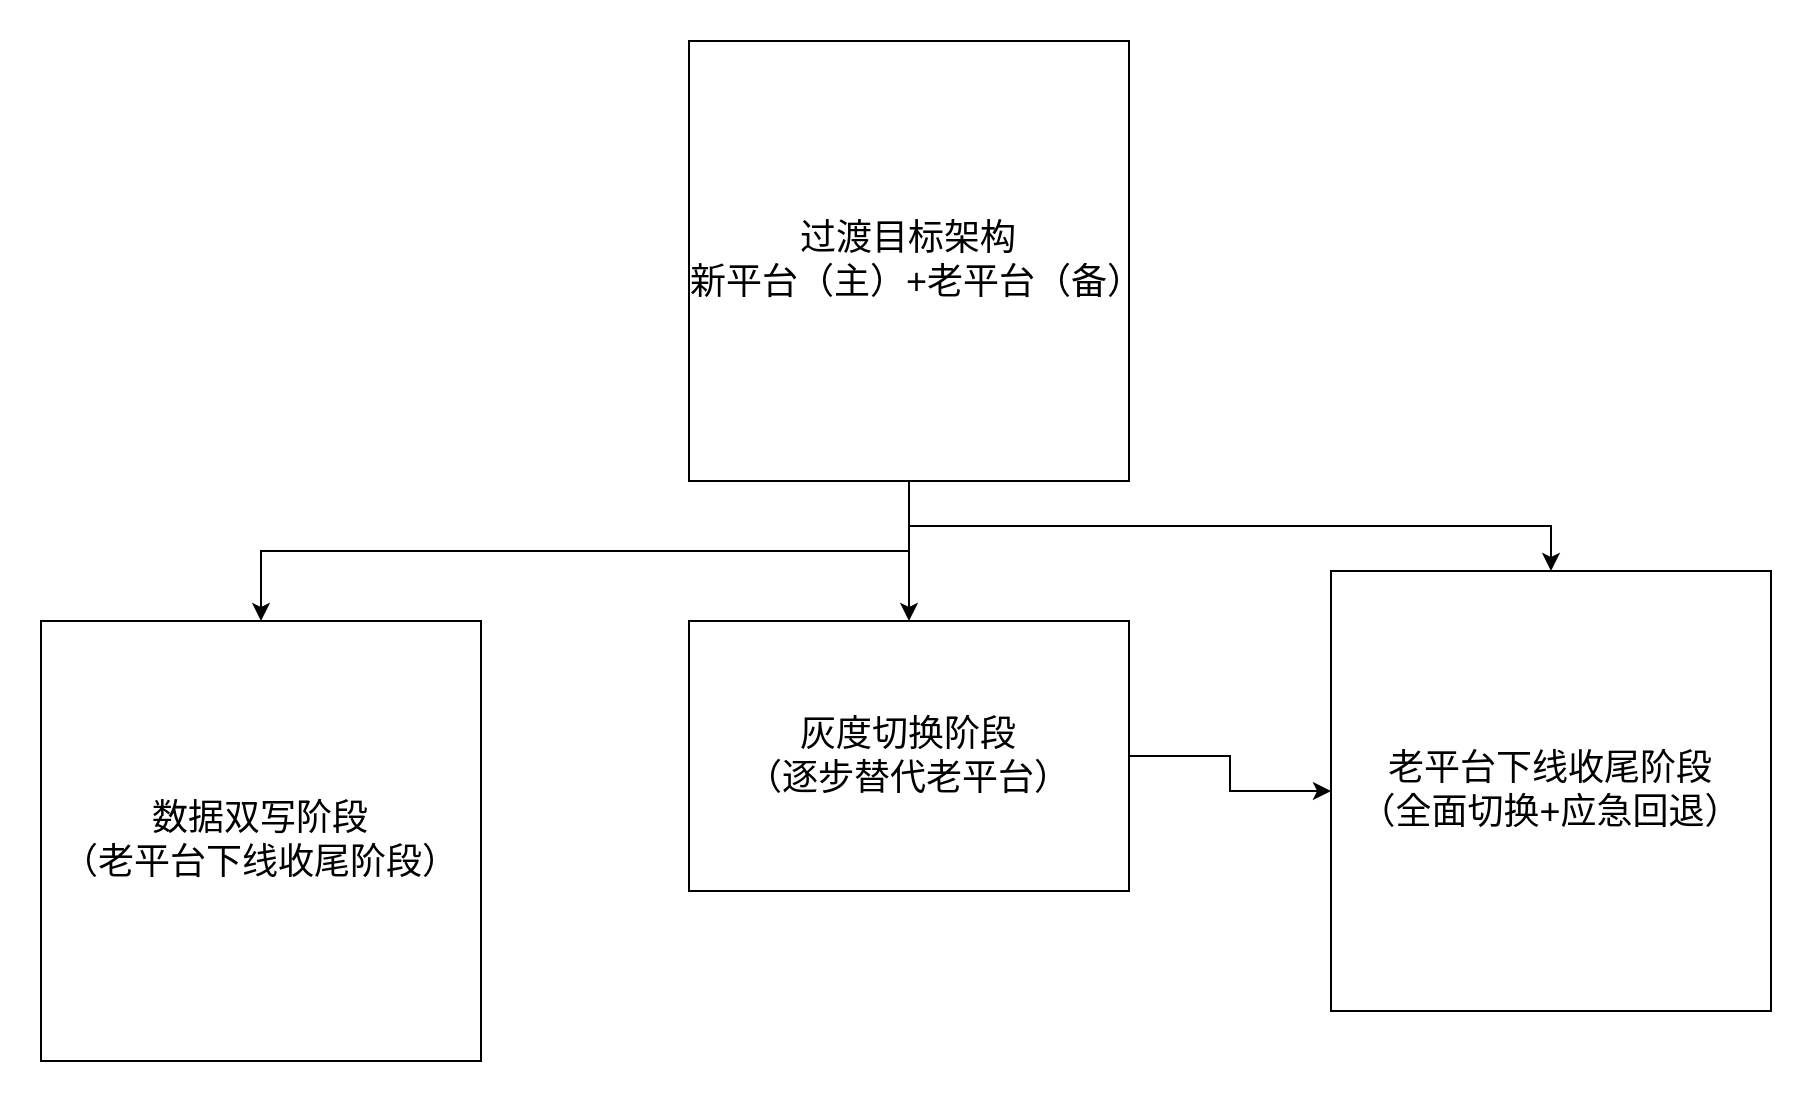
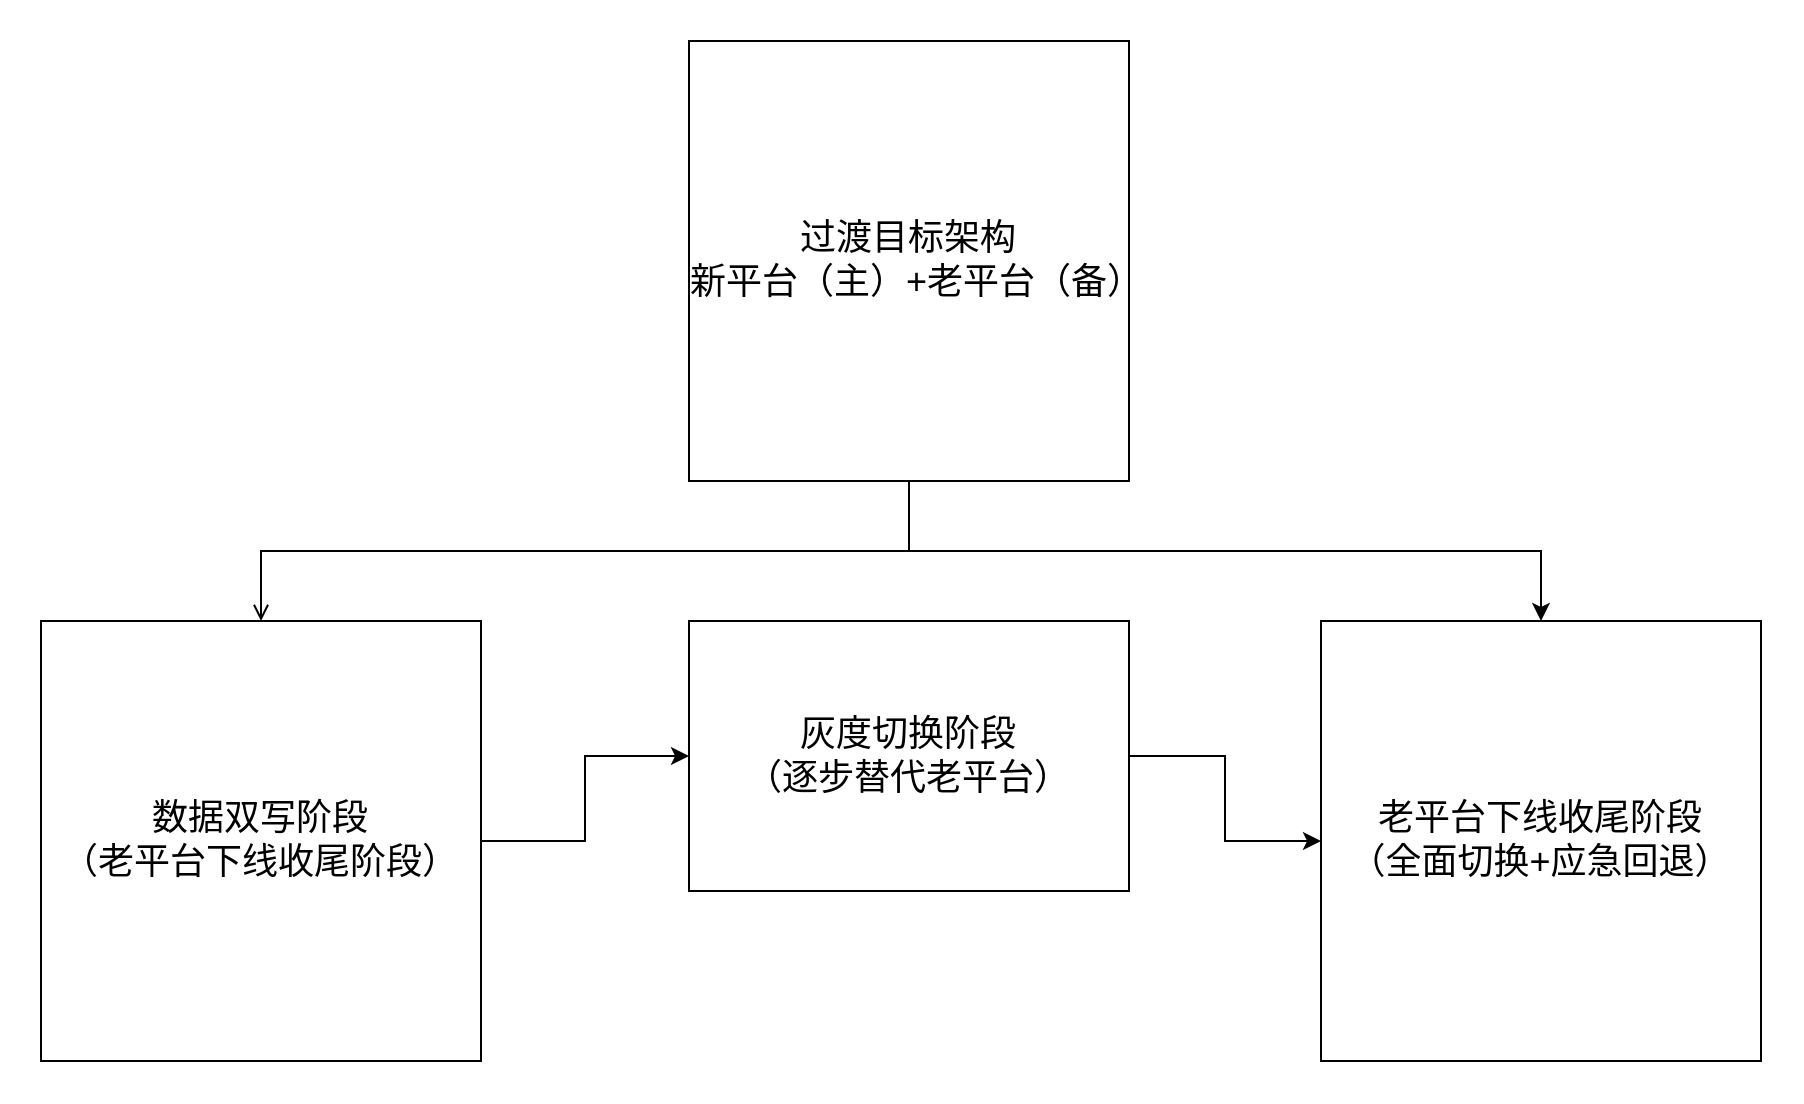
- <mxCell id="3" style="edgeStyle=orthogonalEdgeStyle;rounded=0;orthogonalLoop=1;jettySize=auto;html=1;exitX=0.5;exitY=1;exitDx=0;exitDy=0;entryX=0.5;entryY=0;entryDx=0;entryDy=0;" edge="1" parent="1" source="5" target="7"><mxGeometry relative="1" as="geometry" /></mxCell>
- <mxCell id="2" style="edgeStyle=orthogonalEdgeStyle;rounded=0;orthogonalLoop=1;jettySize=auto;html=1;exitX=0.5;exitY=1;exitDx=0;exitDy=0;" edge="1" parent="1" source="5" target="9"><mxGeometry relative="1" as="geometry" /></mxCell>
+ <mxCell id="2" style="edgeStyle=orthogonalEdgeStyle;rounded=0;orthogonalLoop=1;jettySize=auto;html=1;exitX=0.5;exitY=1;exitDx=0;exitDy=0;endArrow=open;" edge="1" parent="1" source="5" target="9"><mxGeometry relative="1" as="geometry" /></mxCell>
- <mxCell id="10" value="&lt;span style=&quot;font-size: 18px;&quot;&gt;老平台下线收尾阶段&lt;/span&gt;&lt;br&gt;&lt;div&gt;&lt;span style=&quot;font-size: 18px;&quot;&gt;（全面切换+应急回退）&lt;/span&gt;&lt;/div&gt;" style="whiteSpace=wrap;html=1;aspect=fixed;" vertex="1" parent="1"><mxGeometry x="665" y="285" width="220" height="220" as="geometry" /></mxCell>
+ <mxCell id="10" value="&lt;span style=&quot;font-size: 18px;&quot;&gt;老平台下线收尾阶段&lt;/span&gt;&lt;br&gt;&lt;div&gt;&lt;span style=&quot;font-size: 18px;&quot;&gt;（全面切换+应急回退）&lt;/span&gt;&lt;/div&gt;" style="whiteSpace=wrap;html=1;aspect=fixed;" vertex="1" parent="1"><mxGeometry x="660" y="310" width="220" height="220" as="geometry" /></mxCell>
+ <mxCell id="8" value="" style="edgeStyle=orthogonalEdgeStyle;rounded=0;orthogonalLoop=1;jettySize=auto;html=1;" edge="1" parent="1" source="9" target="7"><mxGeometry relative="1" as="geometry" /></mxCell>
